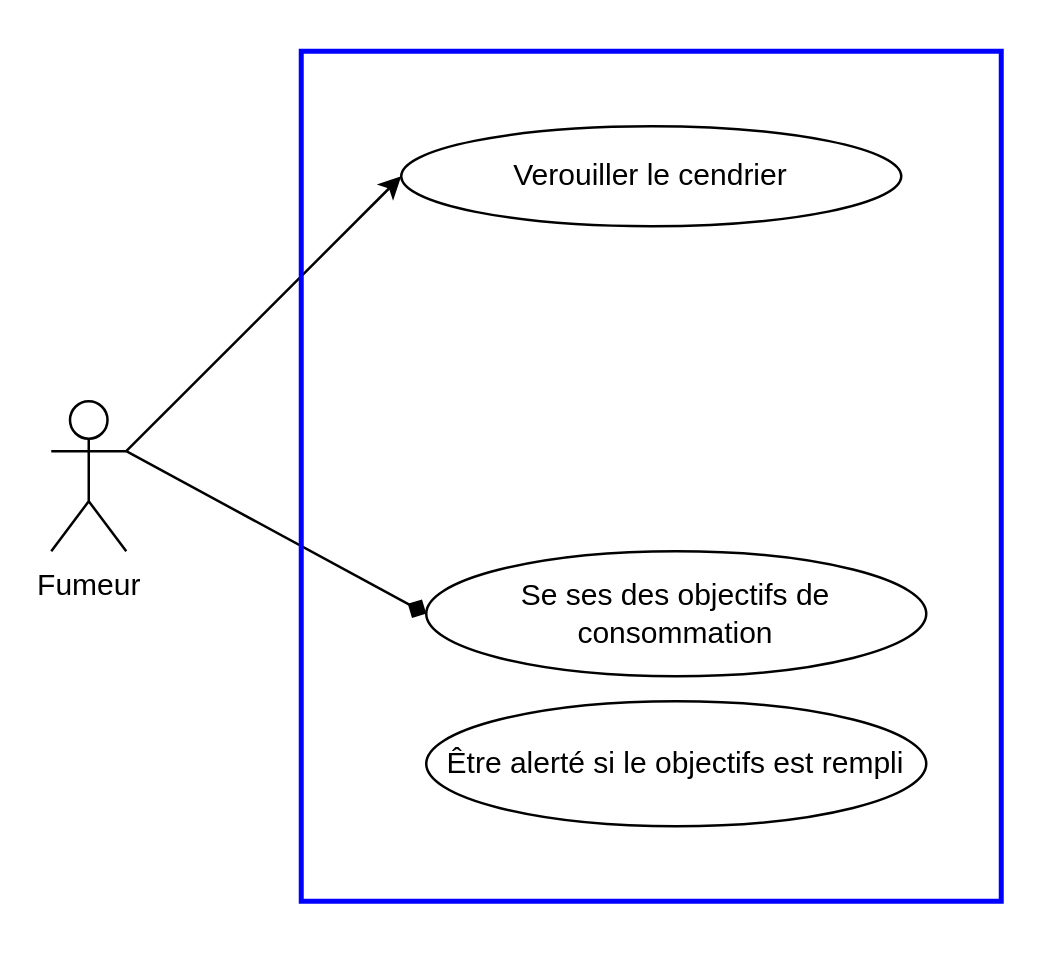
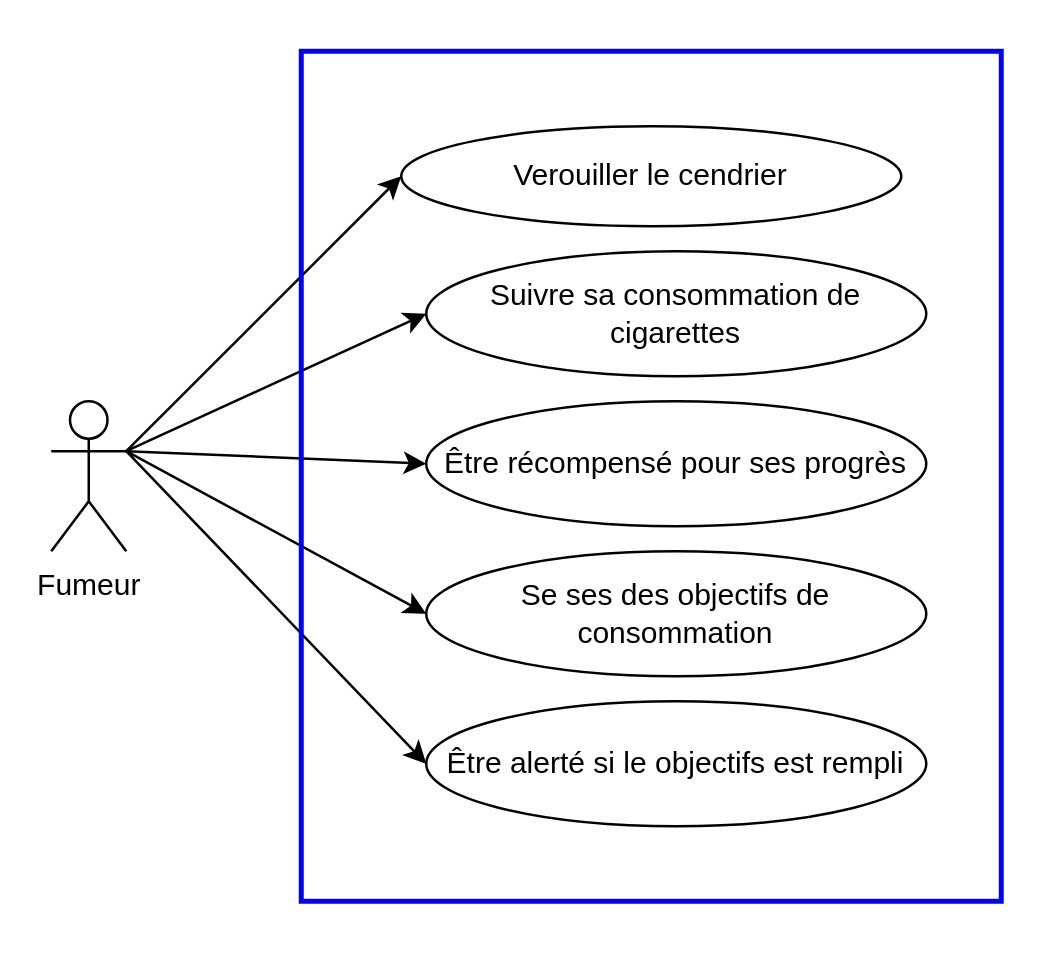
+ <mxCell id="9" value="Suivre sa consommation de cigarettes" style="ellipse;whiteSpace=wrap;html=1;" vertex="1" parent="1"><mxGeometry x="170" y="100" width="200" height="50" as="geometry" /></mxCell>
+ <mxCell id="3" style="edgeStyle=none;rounded=0;orthogonalLoop=1;jettySize=auto;html=1;exitX=1;exitY=0.333;exitDx=0;exitDy=0;exitPerimeter=0;entryX=0;entryY=0.5;entryDx=0;entryDy=0;" edge="1" parent="1" source="7" target="9"><mxGeometry relative="1" as="geometry" /></mxCell>
+ <mxCell id="4" style="rounded=0;orthogonalLoop=1;jettySize=auto;html=1;exitX=1;exitY=0.333;exitDx=0;exitDy=0;exitPerimeter=0;entryX=0;entryY=0.5;entryDx=0;entryDy=0;" edge="1" parent="1" source="7" target="10"><mxGeometry relative="1" as="geometry" /></mxCell>
+ <mxCell id="10" value="Être récompensé pour ses progrès" style="ellipse;whiteSpace=wrap;html=1;" vertex="1" parent="1"><mxGeometry x="170" y="160" width="200" height="50" as="geometry" /></mxCell>
- <mxCell id="5" style="edgeStyle=none;rounded=0;orthogonalLoop=1;jettySize=auto;html=1;exitX=1;exitY=0.333;exitDx=0;exitDy=0;exitPerimeter=0;entryX=0;entryY=0.5;entryDx=0;entryDy=0;endArrow=diamond;" edge="1" parent="1" source="7" target="11"><mxGeometry relative="1" as="geometry" /></mxCell>
+ <mxCell id="5" style="edgeStyle=none;rounded=0;orthogonalLoop=1;jettySize=auto;html=1;exitX=1;exitY=0.333;exitDx=0;exitDy=0;exitPerimeter=0;entryX=0;entryY=0.5;entryDx=0;entryDy=0;" edge="1" parent="1" source="7" target="11"><mxGeometry relative="1" as="geometry" /></mxCell>
+ <mxCell id="6" style="edgeStyle=none;rounded=0;orthogonalLoop=1;jettySize=auto;html=1;exitX=1;exitY=0.333;exitDx=0;exitDy=0;exitPerimeter=0;entryX=0;entryY=0.5;entryDx=0;entryDy=0;" edge="1" parent="1" source="7" target="12"><mxGeometry relative="1" as="geometry" /></mxCell>
